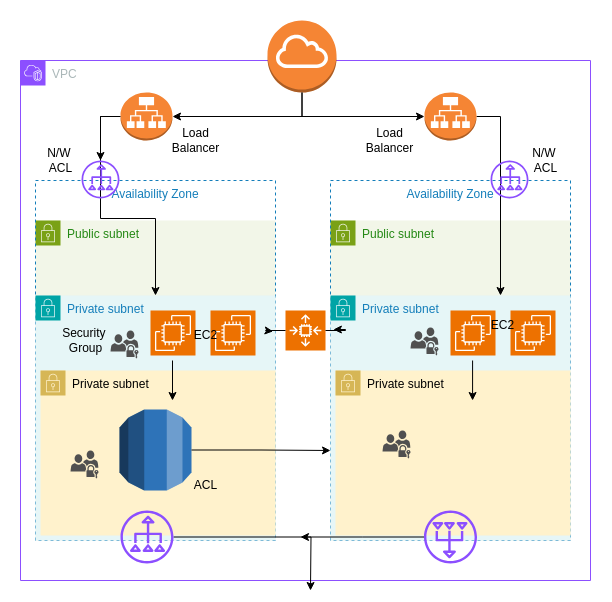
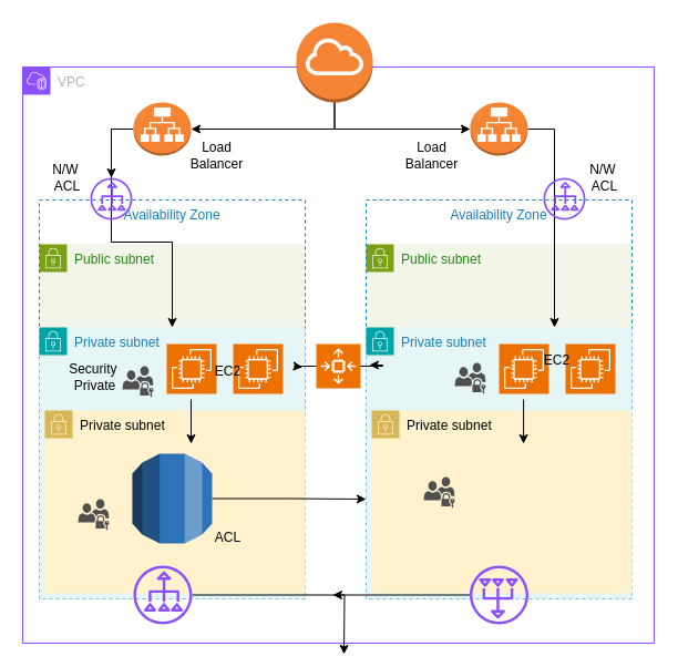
- <mxCell id="12" value="Security&amp;nbsp;&lt;div&gt;Group&lt;/div&gt;" style="text;html=1;align=center;verticalAlign=middle;resizable=0;points=[];autosize=1;strokeColor=none;fillColor=none;" vertex="1" parent="5"><mxGeometry x="15" y="25" width="70" height="40" as="geometry" /></mxCell>
+ <mxCell id="12" value="Security&amp;nbsp;&lt;div&gt;Private&lt;/div&gt;" style="text;html=1;align=center;verticalAlign=middle;resizable=0;points=[];autosize=1;strokeColor=none;fillColor=none;" vertex="1" parent="5"><mxGeometry x="15" y="25" width="70" height="40" as="geometry" /></mxCell>
